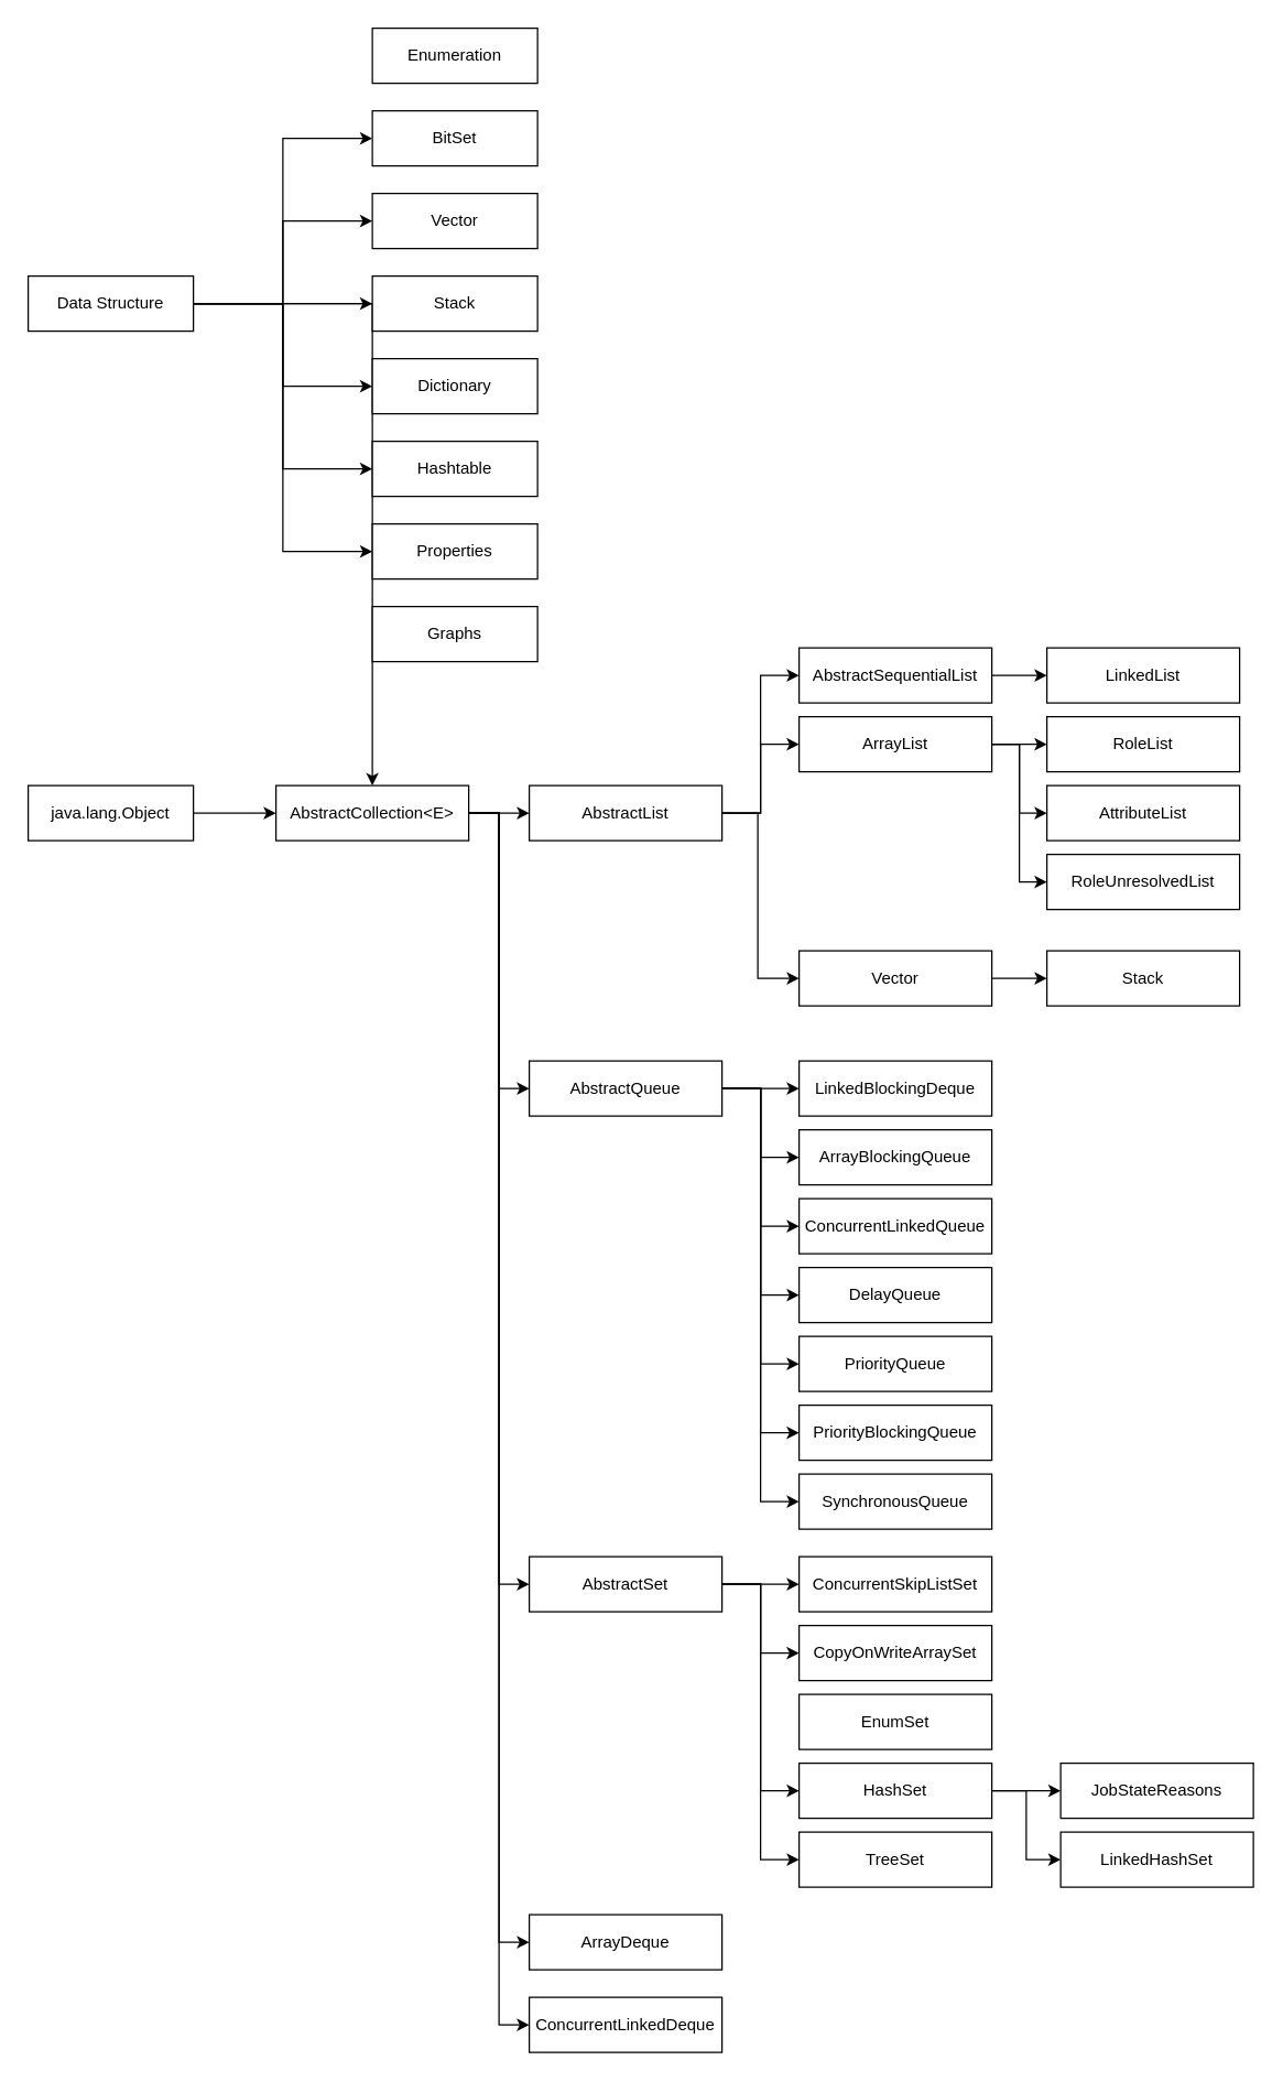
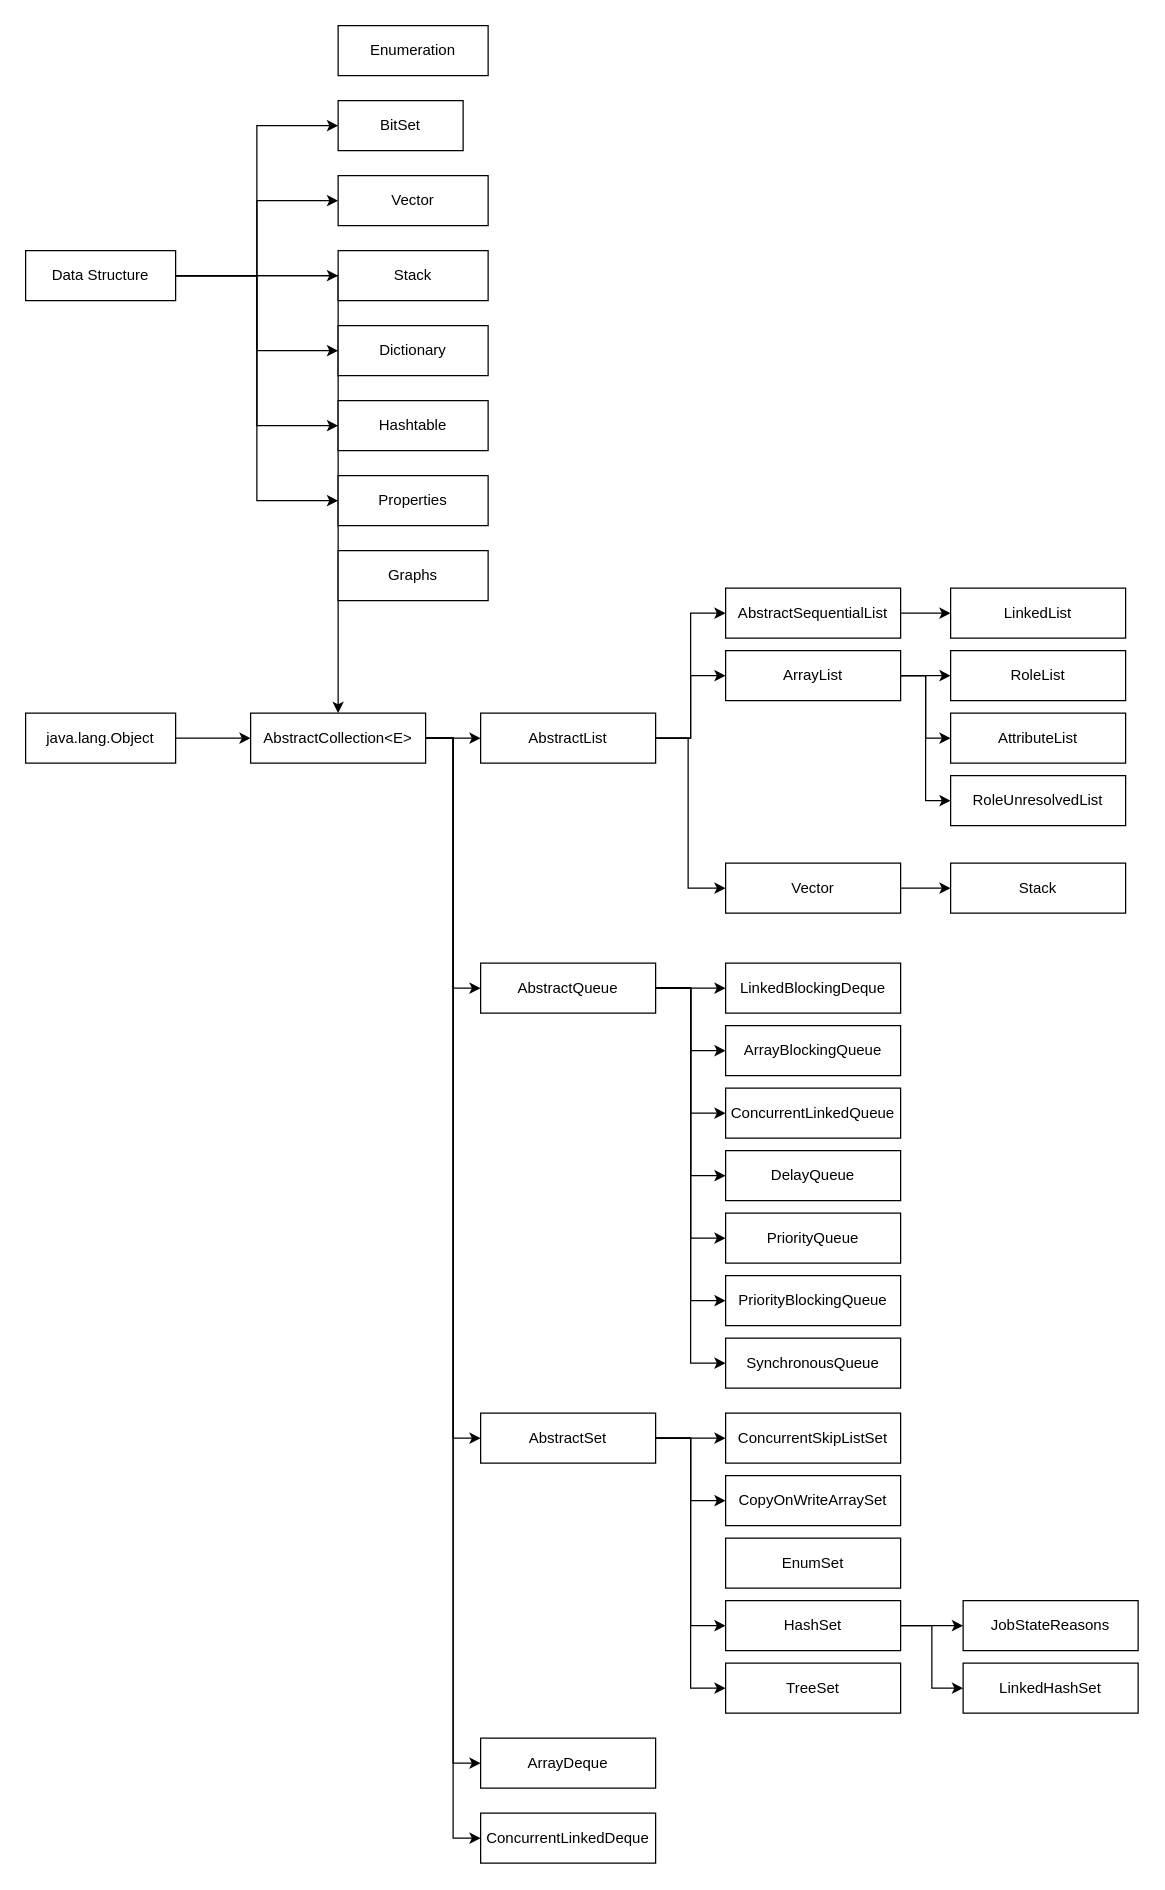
- <mxCell id="11" value="BitSet" style="rounded=0;whiteSpace=wrap;html=1;" vertex="1" parent="1"><mxGeometry x="270" y="80" width="120" height="40" as="geometry" /></mxCell>
+ <mxCell id="11" value="BitSet" style="rounded=0;whiteSpace=wrap;html=1;" vertex="1" parent="1"><mxGeometry x="270" y="80" width="100" height="40" as="geometry" /></mxCell>
